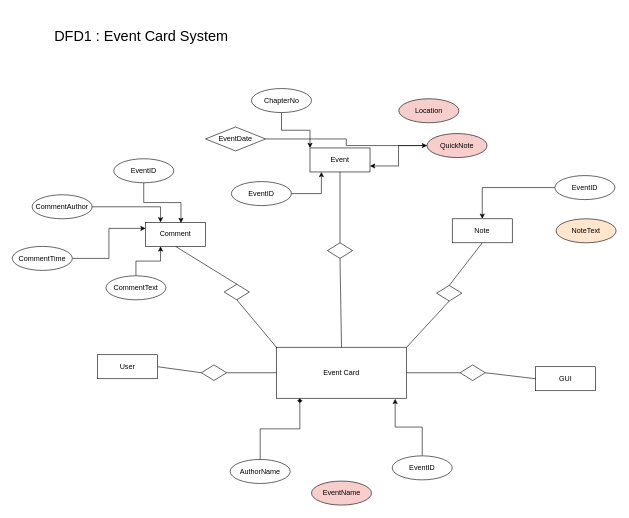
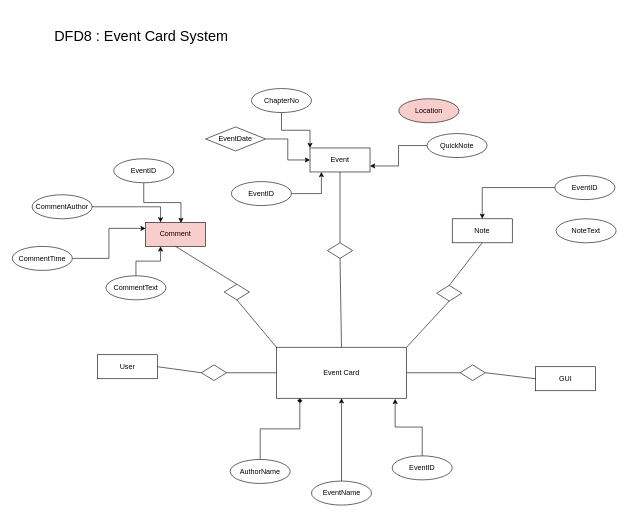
- <mxCell id="2" value="DFD1 : Event Card System" style="text;html=1;strokeColor=none;fillColor=none;align=center;verticalAlign=middle;whiteSpace=wrap;rounded=0;fontSize=24;" parent="1" vertex="1"><mxGeometry x="85" y="20" width="300" height="80" as="geometry" /></mxCell>
+ <mxCell id="2" value="DFD8 : Event Card System" style="text;html=1;strokeColor=none;fillColor=none;align=center;verticalAlign=middle;whiteSpace=wrap;rounded=0;fontSize=24;" parent="1" vertex="1"><mxGeometry x="85" y="20" width="300" height="80" as="geometry" /></mxCell>
- <mxCell id="30" style="edgeStyle=orthogonalEdgeStyle;rounded=0;orthogonalLoop=1;jettySize=auto;html=1;" parent="1" source="31" target="36" edge="1"><mxGeometry relative="1" as="geometry" /></mxCell>
+ <mxCell id="30" style="edgeStyle=orthogonalEdgeStyle;rounded=0;orthogonalLoop=1;jettySize=auto;html=1;entryX=0;entryY=0.5;entryDx=0;entryDy=0;" parent="1" source="31" target="8" edge="1"><mxGeometry relative="1" as="geometry" /></mxCell>
- <mxCell id="36" value="QuickNote" style="ellipse;whiteSpace=wrap;html=1;align=center;fillColor=#f8cecc;" parent="1" vertex="1"><mxGeometry x="711" y="222" width="100" height="40" as="geometry" /></mxCell>
+ <mxCell id="36" value="QuickNote" style="ellipse;whiteSpace=wrap;html=1;align=center;" parent="1" vertex="1"><mxGeometry x="711" y="222" width="100" height="40" as="geometry" /></mxCell>
- <mxCell id="43" value="NoteText" style="ellipse;whiteSpace=wrap;html=1;align=center;fillColor=#ffe6cc;" parent="1" vertex="1"><mxGeometry x="926" y="364" width="100" height="40" as="geometry" /></mxCell>
+ <mxCell id="43" value="NoteText" style="ellipse;whiteSpace=wrap;html=1;align=center;" parent="1" vertex="1"><mxGeometry x="926" y="364" width="100" height="40" as="geometry" /></mxCell>
- <mxCell id="4" value="Comment" style="whiteSpace=wrap;html=1;align=center;" parent="1" vertex="1"><mxGeometry x="242" y="370" width="100" height="40" as="geometry" /></mxCell>
+ <mxCell id="4" value="Comment" style="whiteSpace=wrap;html=1;align=center;fillColor=#f8cecc;" parent="1" vertex="1"><mxGeometry x="242" y="370" width="100" height="40" as="geometry" /></mxCell>
+ <mxCell id="26" style="edgeStyle=orthogonalEdgeStyle;rounded=0;orthogonalLoop=1;jettySize=auto;html=1;" parent="1" source="27" target="3" edge="1"><mxGeometry relative="1" as="geometry" /></mxCell>
- <mxCell id="27" value="EventName" style="ellipse;whiteSpace=wrap;html=1;align=center;fillColor=#f8cecc;" parent="1" vertex="1"><mxGeometry x="518.5" y="801" width="100" height="40" as="geometry" /></mxCell>
+ <mxCell id="27" value="EventName" style="ellipse;whiteSpace=wrap;html=1;align=center;" parent="1" vertex="1"><mxGeometry x="518.5" y="801" width="100" height="40" as="geometry" /></mxCell>
